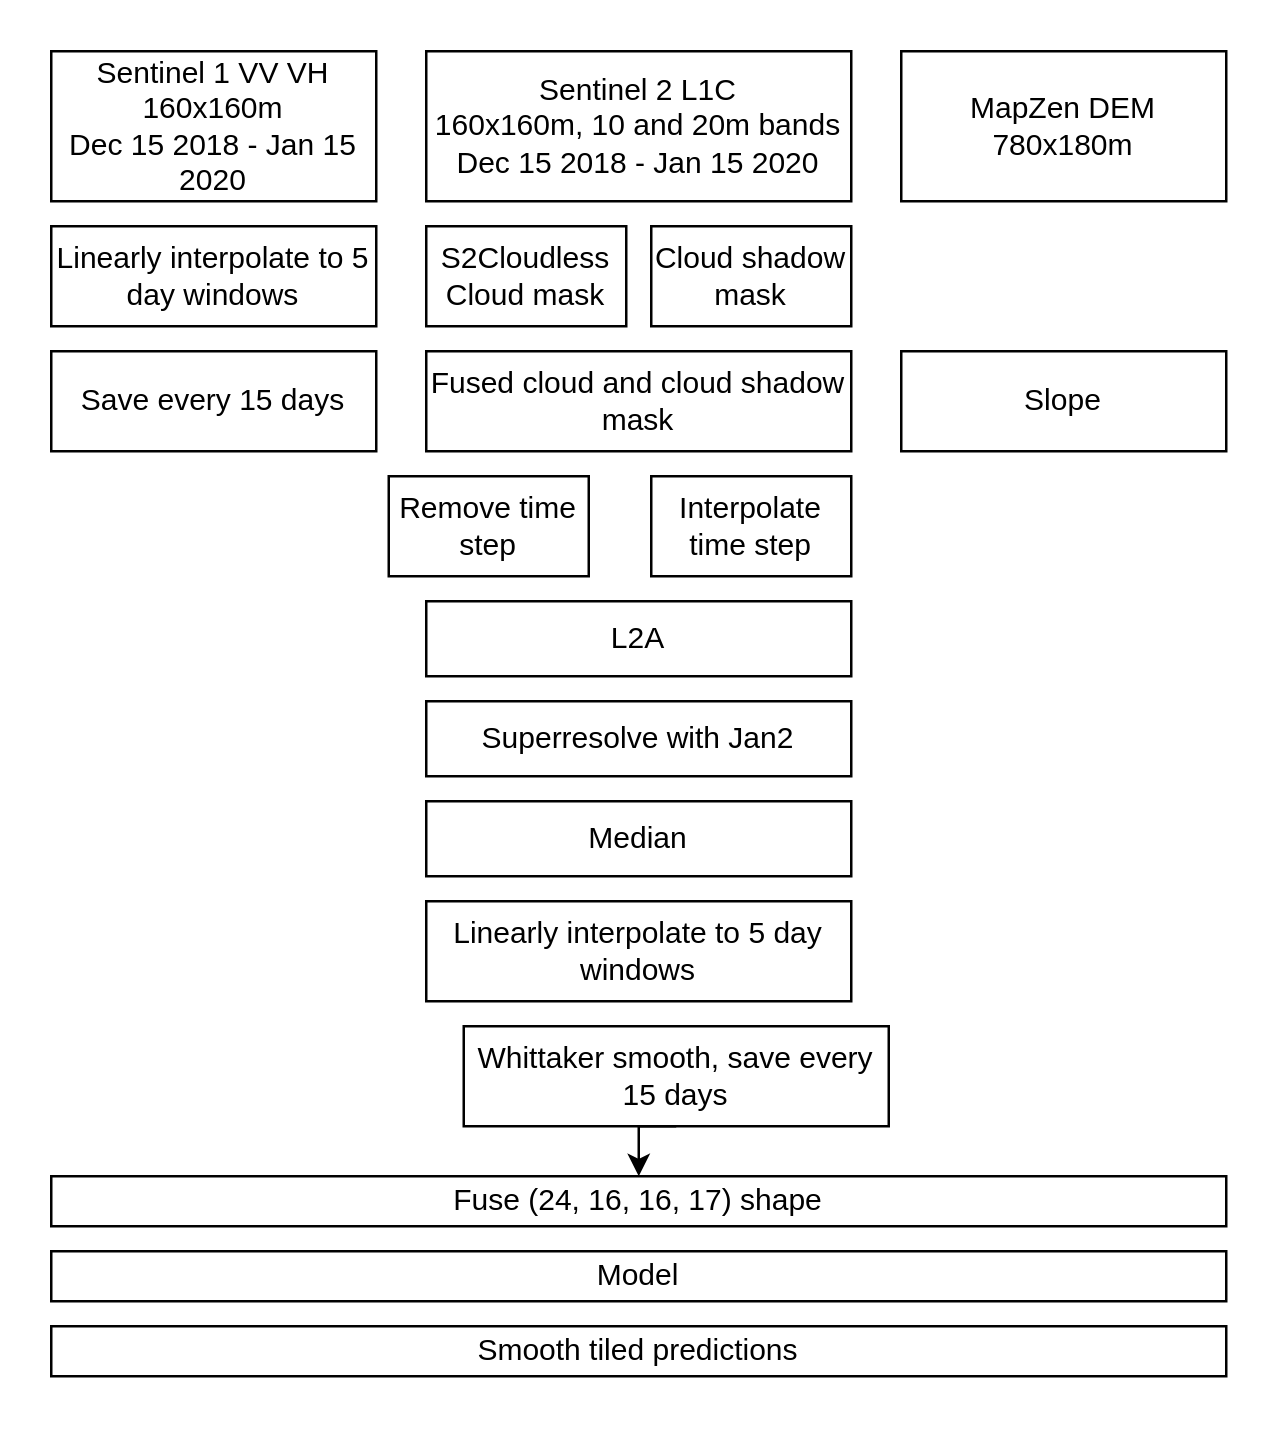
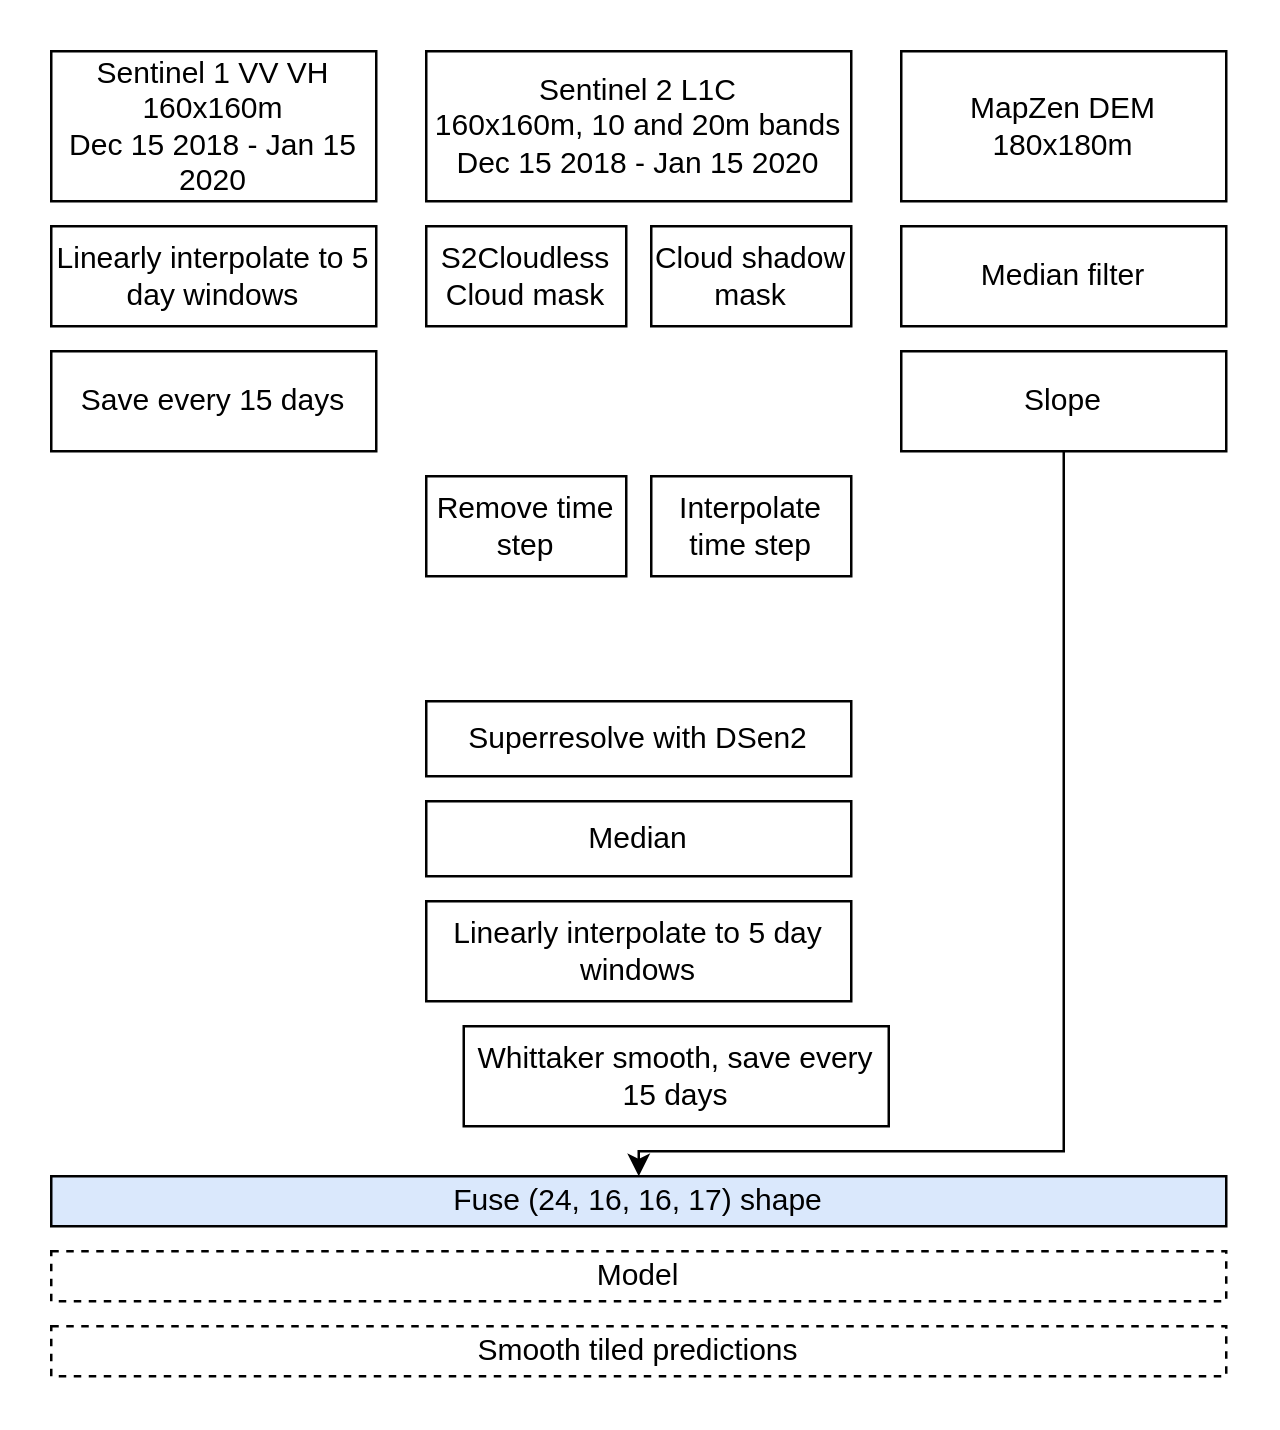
- <mxCell id="3" value="MapZen DEM&lt;br&gt;780x180m" style="text;html=1;strokeColor=#000000;fillColor=none;align=center;verticalAlign=middle;whiteSpace=wrap;rounded=0;" vertex="1" parent="1"><mxGeometry x="360" y="20" width="130" height="60" as="geometry" /></mxCell>
+ <mxCell id="3" value="MapZen DEM&lt;br&gt;180x180m" style="text;html=1;strokeColor=#000000;fillColor=none;align=center;verticalAlign=middle;whiteSpace=wrap;rounded=0;" vertex="1" parent="1"><mxGeometry x="360" y="20" width="130" height="60" as="geometry" /></mxCell>
+ <mxCell id="18" value="Median filter" style="text;html=1;strokeColor=#000000;fillColor=none;align=center;verticalAlign=middle;whiteSpace=wrap;rounded=0;" vertex="1" parent="1"><mxGeometry x="360" y="90" width="130" height="40" as="geometry" /></mxCell>
- <mxCell id="7" value="Fused cloud and cloud shadow mask" style="text;html=1;strokeColor=#000000;fillColor=none;align=center;verticalAlign=middle;whiteSpace=wrap;rounded=0;" vertex="1" parent="1"><mxGeometry x="170" y="140" width="170" height="40" as="geometry" /></mxCell>
- <mxCell id="8" value="Remove time step" style="text;html=1;strokeColor=#000000;fillColor=none;align=center;verticalAlign=middle;whiteSpace=wrap;rounded=0;" vertex="1" parent="1"><mxGeometry x="155" y="190" width="80" height="40" as="geometry" /></mxCell>
+ <mxCell id="8" value="Remove time step" style="text;html=1;strokeColor=#000000;fillColor=none;align=center;verticalAlign=middle;whiteSpace=wrap;rounded=0;" vertex="1" parent="1"><mxGeometry x="170" y="190" width="80" height="40" as="geometry" /></mxCell>
- <mxCell id="10" value="L2A" style="text;html=1;strokeColor=#000000;fillColor=none;align=center;verticalAlign=middle;whiteSpace=wrap;rounded=0;" vertex="1" parent="1"><mxGeometry x="170" y="240" width="170" height="30" as="geometry" /></mxCell>
- <mxCell id="11" value="Superresolve with Jan2" style="text;html=1;strokeColor=#000000;fillColor=none;align=center;verticalAlign=middle;whiteSpace=wrap;rounded=0;" vertex="1" parent="1"><mxGeometry x="170" y="280" width="170" height="30" as="geometry" /></mxCell>
+ <mxCell id="11" value="Superresolve with DSen2" style="text;html=1;strokeColor=#000000;fillColor=none;align=center;verticalAlign=middle;whiteSpace=wrap;rounded=0;" vertex="1" parent="1"><mxGeometry x="170" y="280" width="170" height="30" as="geometry" /></mxCell>
+ <mxCell id="19" style="edgeStyle=orthogonalEdgeStyle;rounded=0;orthogonalLoop=1;jettySize=auto;html=1;entryX=0.5;entryY=0;entryDx=0;entryDy=0;" edge="1" parent="1" source="20" target="21"><mxGeometry relative="1" as="geometry"><Array as="points"><mxPoint x="425" y="460" /><mxPoint x="255" y="460" /></Array></mxGeometry></mxCell>
- <mxCell id="14" style="edgeStyle=orthogonalEdgeStyle;rounded=0;orthogonalLoop=1;jettySize=auto;html=1;exitX=0.5;exitY=1;exitDx=0;exitDy=0;entryX=0.5;entryY=0;entryDx=0;entryDy=0;" edge="1" parent="1" source="15" target="21"><mxGeometry relative="1" as="geometry" /></mxCell>
- <mxCell id="21" value="Fuse (24, 16, 16, 17) shape" style="rounded=0;whiteSpace=wrap;html=1;strokeColor=#000000;" vertex="1" parent="1"><mxGeometry x="20" y="470" width="470" height="20" as="geometry" /></mxCell>
+ <mxCell id="21" value="Fuse (24, 16, 16, 17) shape" style="rounded=0;whiteSpace=wrap;html=1;strokeColor=#000000;fillColor=#dae8fc;" vertex="1" parent="1"><mxGeometry x="20" y="470" width="470" height="20" as="geometry" /></mxCell>
- <mxCell id="22" value="Model" style="rounded=0;whiteSpace=wrap;html=1;strokeColor=#000000;" vertex="1" parent="1"><mxGeometry x="20" y="500" width="470" height="20" as="geometry" /></mxCell>
+ <mxCell id="22" value="Model" style="rounded=0;whiteSpace=wrap;html=1;strokeColor=#000000;dashed=1;" vertex="1" parent="1"><mxGeometry x="20" y="500" width="470" height="20" as="geometry" /></mxCell>
- <mxCell id="23" value="Smooth tiled predictions" style="rounded=0;whiteSpace=wrap;html=1;strokeColor=#000000;" vertex="1" parent="1"><mxGeometry x="20" y="530" width="470" height="20" as="geometry" /></mxCell>
+ <mxCell id="23" value="Smooth tiled predictions" style="rounded=0;whiteSpace=wrap;html=1;strokeColor=#000000;dashed=1;" vertex="1" parent="1"><mxGeometry x="20" y="530" width="470" height="20" as="geometry" /></mxCell>
